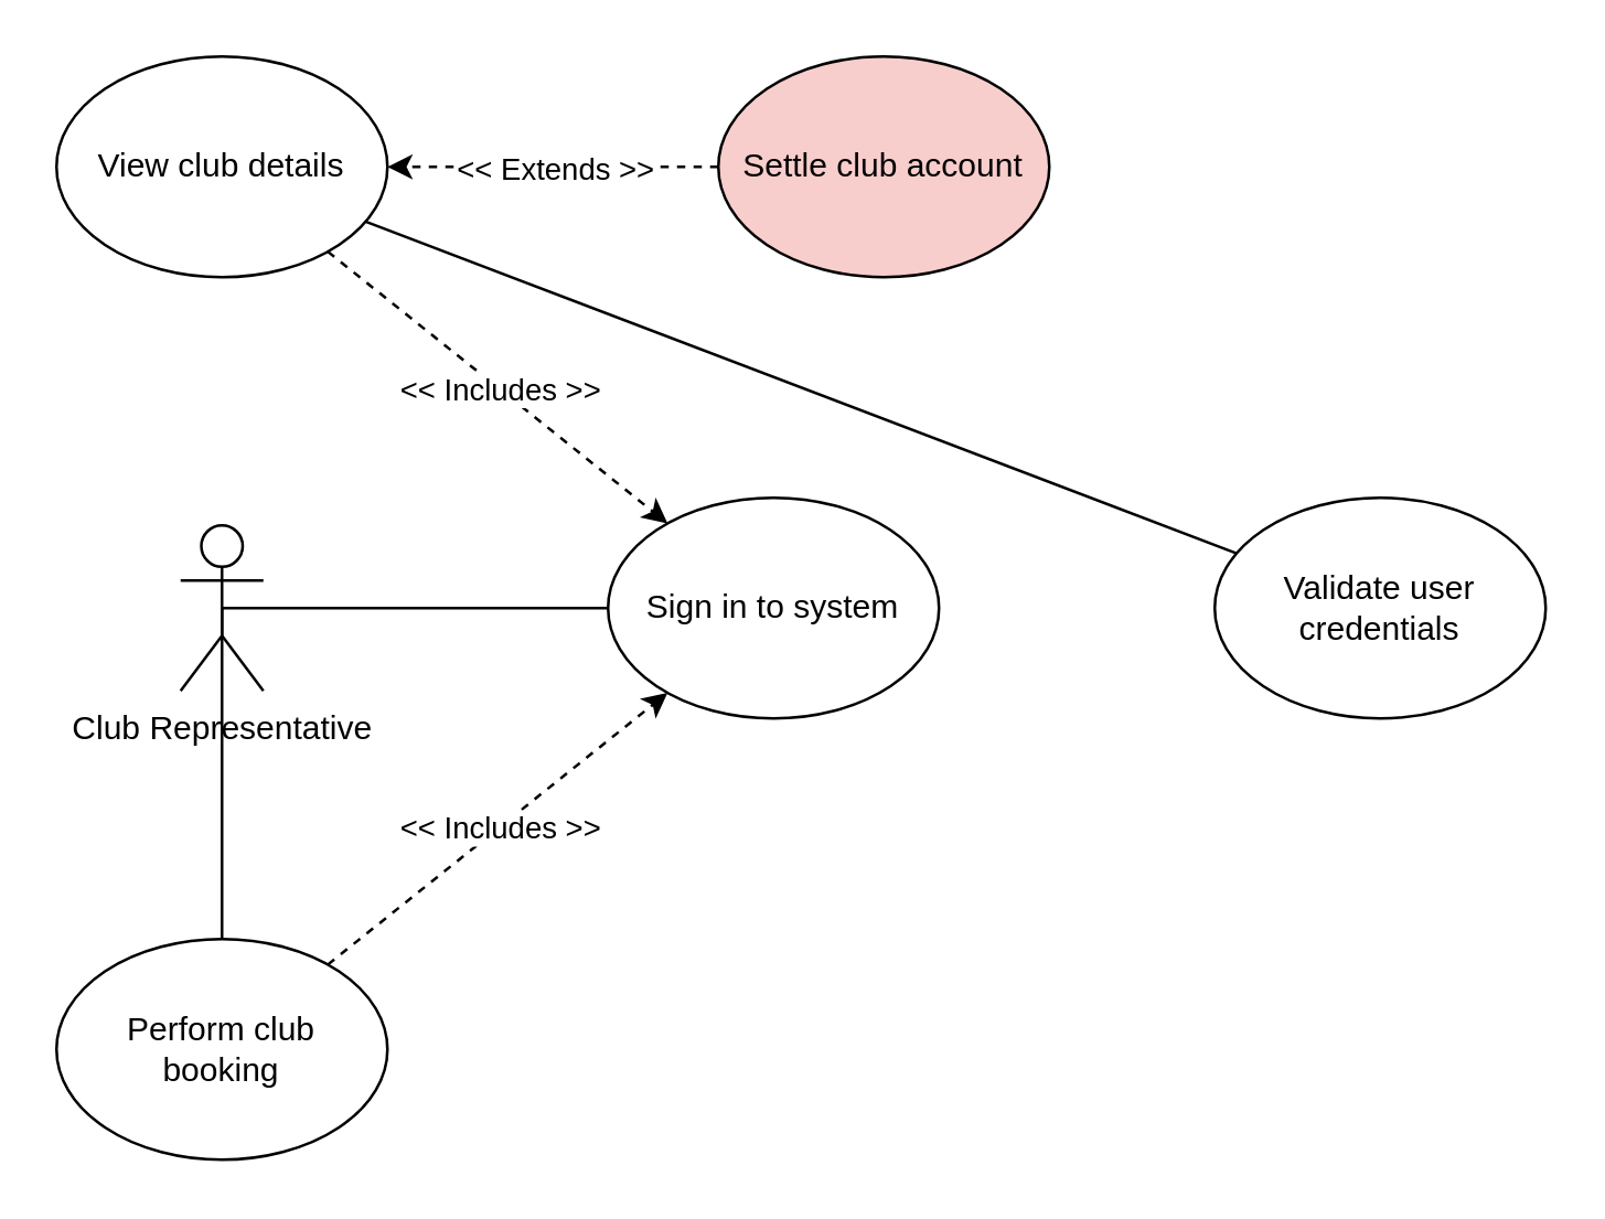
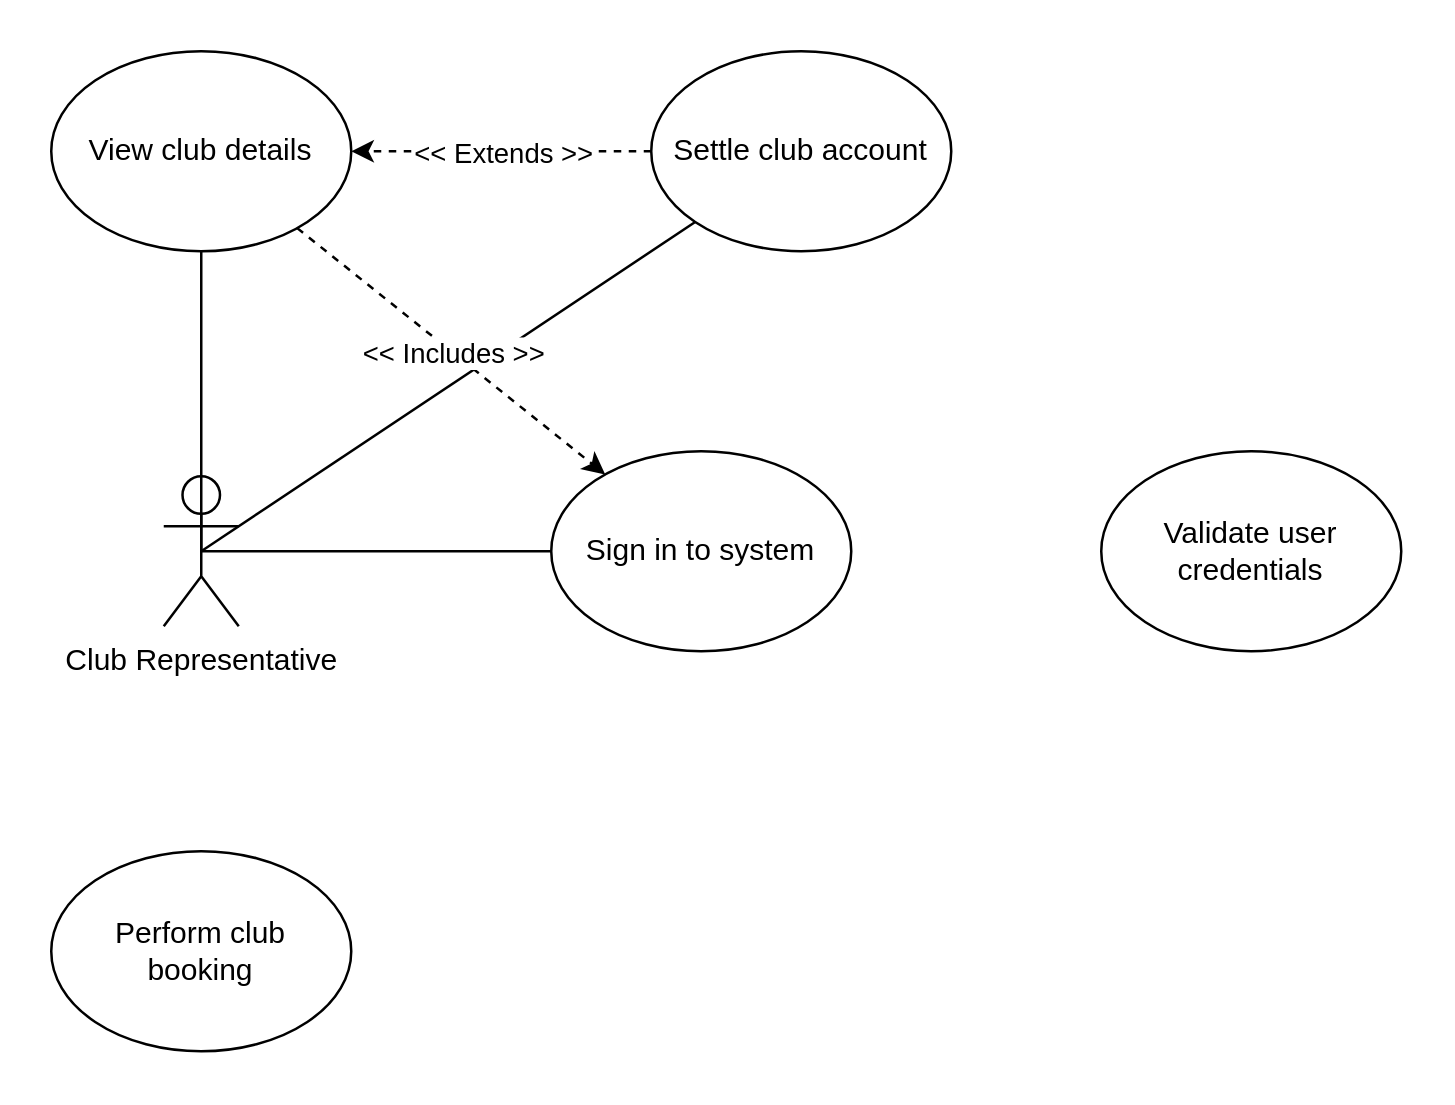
- <mxCell id="4" value="Settle club account" style="ellipse;whiteSpace=wrap;html=1;fillColor=#f8cecc;" parent="1" vertex="1"><mxGeometry x="260" y="20" width="120" height="80" as="geometry" /></mxCell>
+ <mxCell id="4" value="Settle club account" style="ellipse;whiteSpace=wrap;html=1;" parent="1" vertex="1"><mxGeometry x="260" y="20" width="120" height="80" as="geometry" /></mxCell>
- <mxCell id="12" value="" style="endArrow=none;html=1;" edge="1" parent="1" source="5" target="9"><mxGeometry width="50" height="50" relative="1" as="geometry"><mxPoint x="370" y="480" as="sourcePoint" /><mxPoint x="420" y="430" as="targetPoint" /></mxGeometry></mxCell>
+ <mxCell id="12" value="" style="endArrow=none;html=1;entryX=0.5;entryY=0.5;entryDx=0;entryDy=0;entryPerimeter=0;" edge="1" parent="1" source="5" target="2"><mxGeometry width="50" height="50" relative="1" as="geometry"><mxPoint x="370" y="480" as="sourcePoint" /><mxPoint x="420" y="430" as="targetPoint" /></mxGeometry></mxCell>
- <mxCell id="11" value="" style="endArrow=none;html=1;exitX=0.5;exitY=0.5;exitDx=0;exitDy=0;exitPerimeter=0;" edge="1" parent="1" source="2" target="10"><mxGeometry width="50" height="50" relative="1" as="geometry"><mxPoint x="65" y="250" as="sourcePoint" /><mxPoint x="420" y="430" as="targetPoint" /></mxGeometry></mxCell>
+ <mxCell id="11" value="" style="endArrow=none;html=1;exitX=0.5;exitY=0.5;exitDx=0;exitDy=0;exitPerimeter=0;" edge="1" parent="1" source="2" target="4"><mxGeometry width="50" height="50" relative="1" as="geometry"><mxPoint x="65" y="250" as="sourcePoint" /><mxPoint x="420" y="430" as="targetPoint" /></mxGeometry></mxCell>
- <mxCell id="15" value="" style="endArrow=classic;html=1;strokeColor=#000000;dashed=1;" edge="1" parent="1" source="10" target="3"><mxGeometry relative="1" as="geometry"><mxPoint x="290" y="110" as="sourcePoint" /><mxPoint x="290" y="190" as="targetPoint" /><Array as="points" /></mxGeometry></mxCell>
- <mxCell id="16" value="&amp;lt;&amp;lt; Includes &amp;gt;&amp;gt;" style="edgeLabel;resizable=0;html=1;align=center;verticalAlign=middle;" connectable="0" vertex="1" parent="15"><mxGeometry relative="1" as="geometry" /></mxCell>
